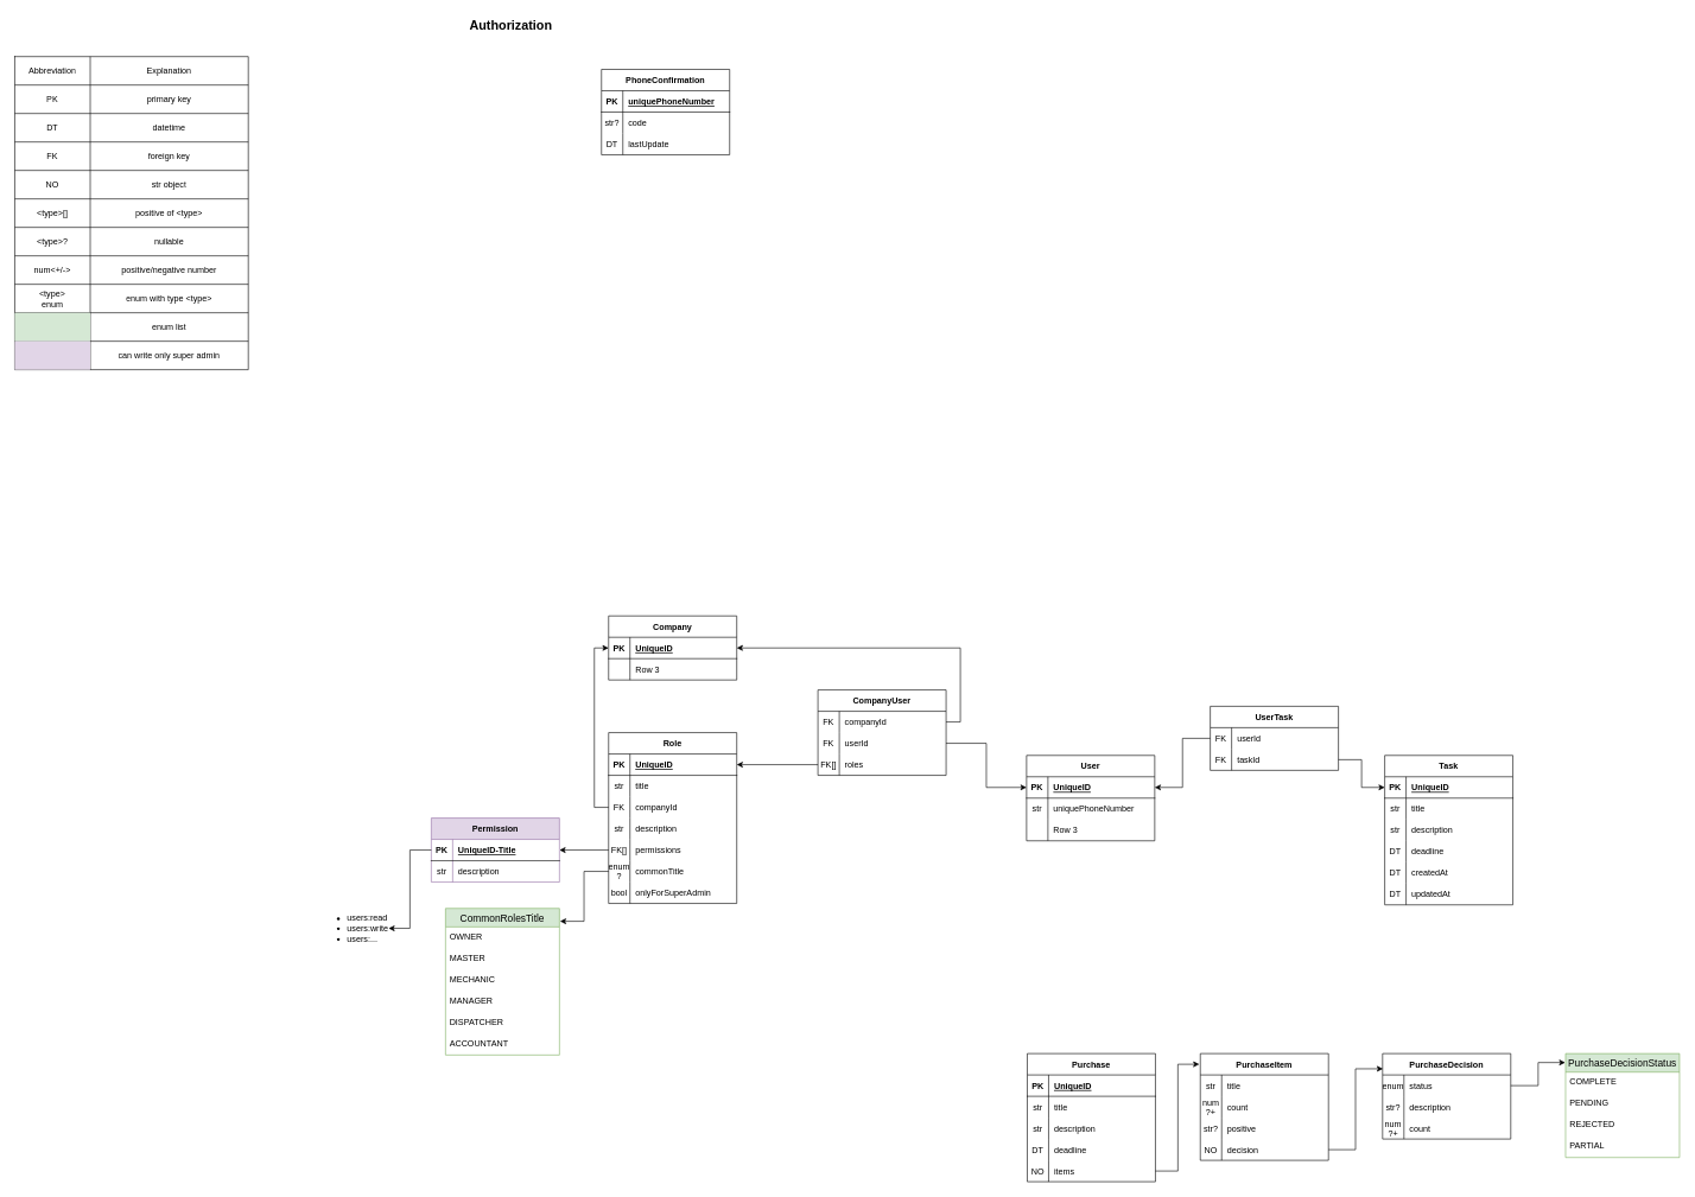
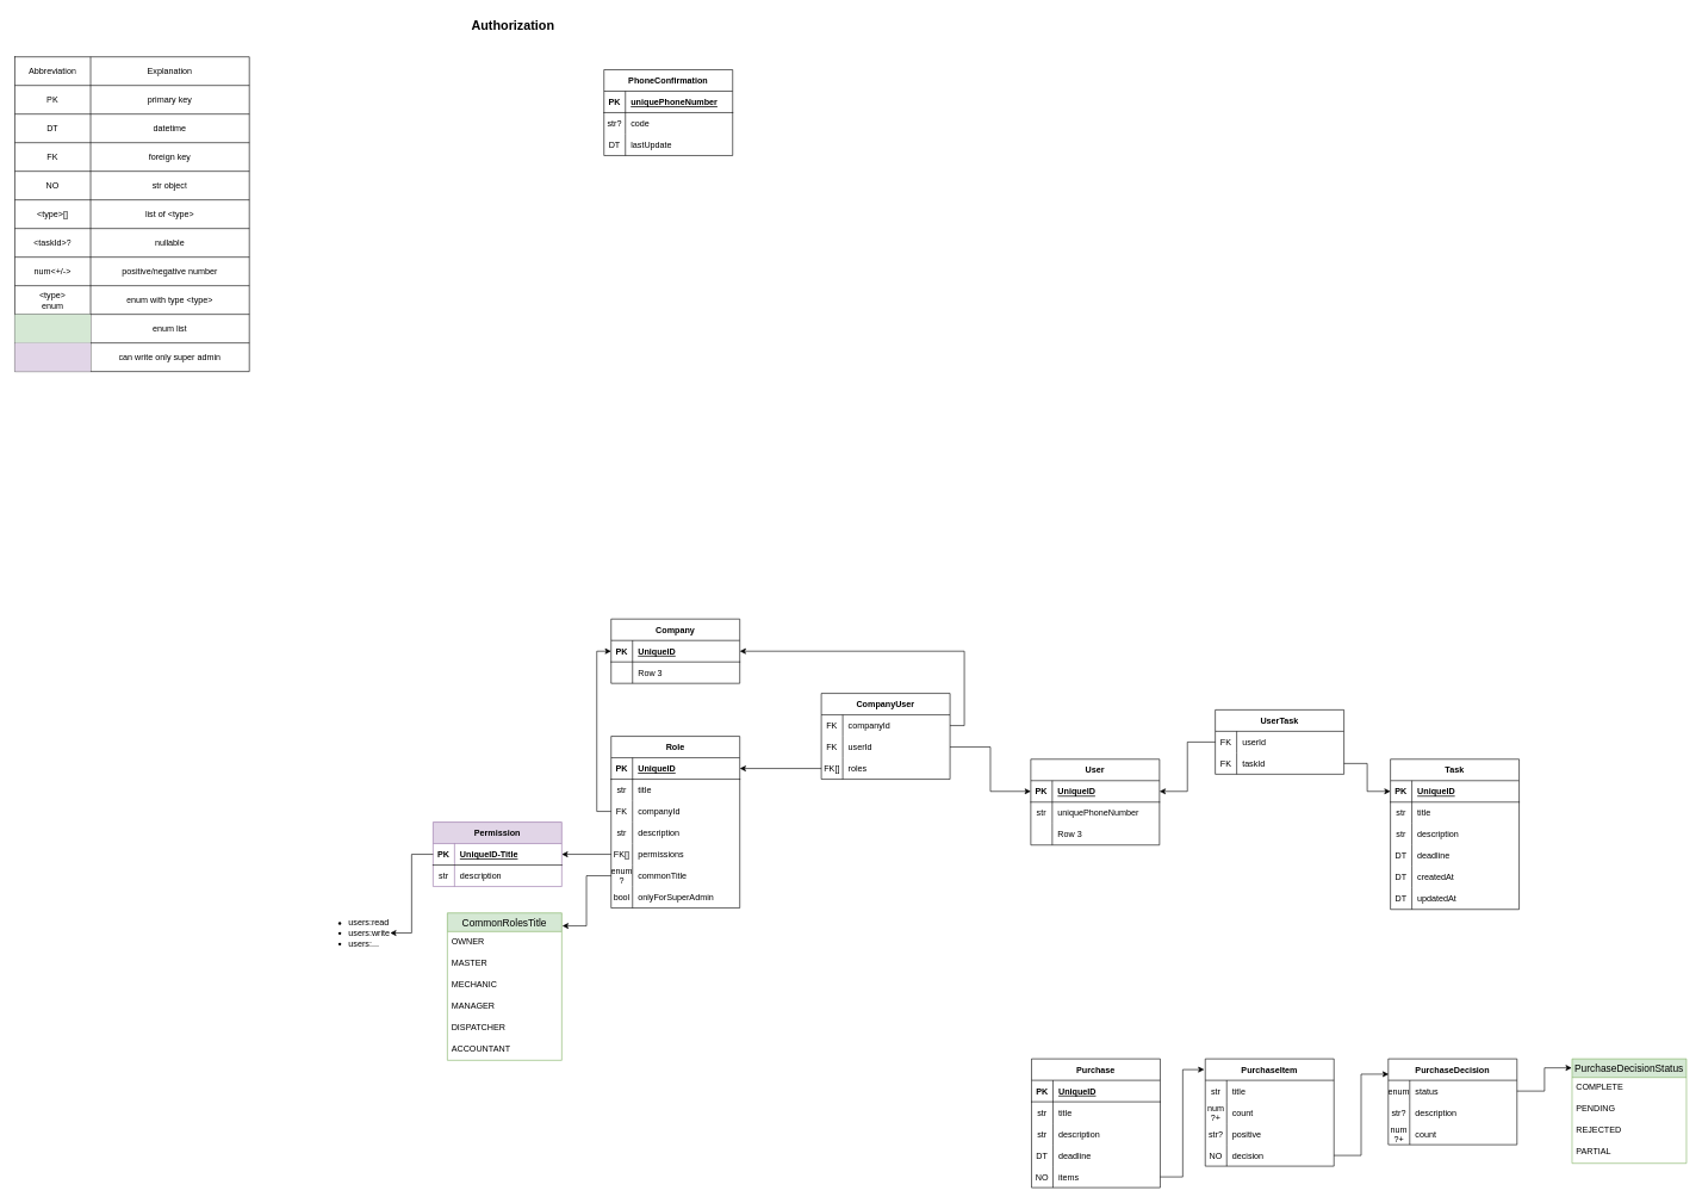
- <mxCell id="101" value="positive of &amp;lt;type&amp;gt;" style="shape=partialRectangle;html=1;whiteSpace=wrap;connectable=0;fillColor=none;top=0;left=0;bottom=0;right=0;overflow=hidden;" parent="99" vertex="1"><mxGeometry x="106" width="222" height="40" as="geometry"><mxRectangle width="222" height="40" as="alternateBounds" /></mxGeometry></mxCell>
+ <mxCell id="101" value="list of &amp;lt;type&amp;gt;" style="shape=partialRectangle;html=1;whiteSpace=wrap;connectable=0;fillColor=none;top=0;left=0;bottom=0;right=0;overflow=hidden;" parent="99" vertex="1"><mxGeometry x="106" width="222" height="40" as="geometry"><mxRectangle width="222" height="40" as="alternateBounds" /></mxGeometry></mxCell>
- <mxCell id="103" value="&amp;lt;type&amp;gt;?" style="shape=partialRectangle;html=1;whiteSpace=wrap;connectable=0;fillColor=none;top=0;left=0;bottom=0;right=0;overflow=hidden;" parent="102" vertex="1"><mxGeometry width="106" height="40" as="geometry"><mxRectangle width="106" height="40" as="alternateBounds" /></mxGeometry></mxCell>
+ <mxCell id="103" value="&amp;lt;taskId&amp;gt;?" style="shape=partialRectangle;html=1;whiteSpace=wrap;connectable=0;fillColor=none;top=0;left=0;bottom=0;right=0;overflow=hidden;" parent="102" vertex="1"><mxGeometry width="106" height="40" as="geometry"><mxRectangle width="106" height="40" as="alternateBounds" /></mxGeometry></mxCell>
